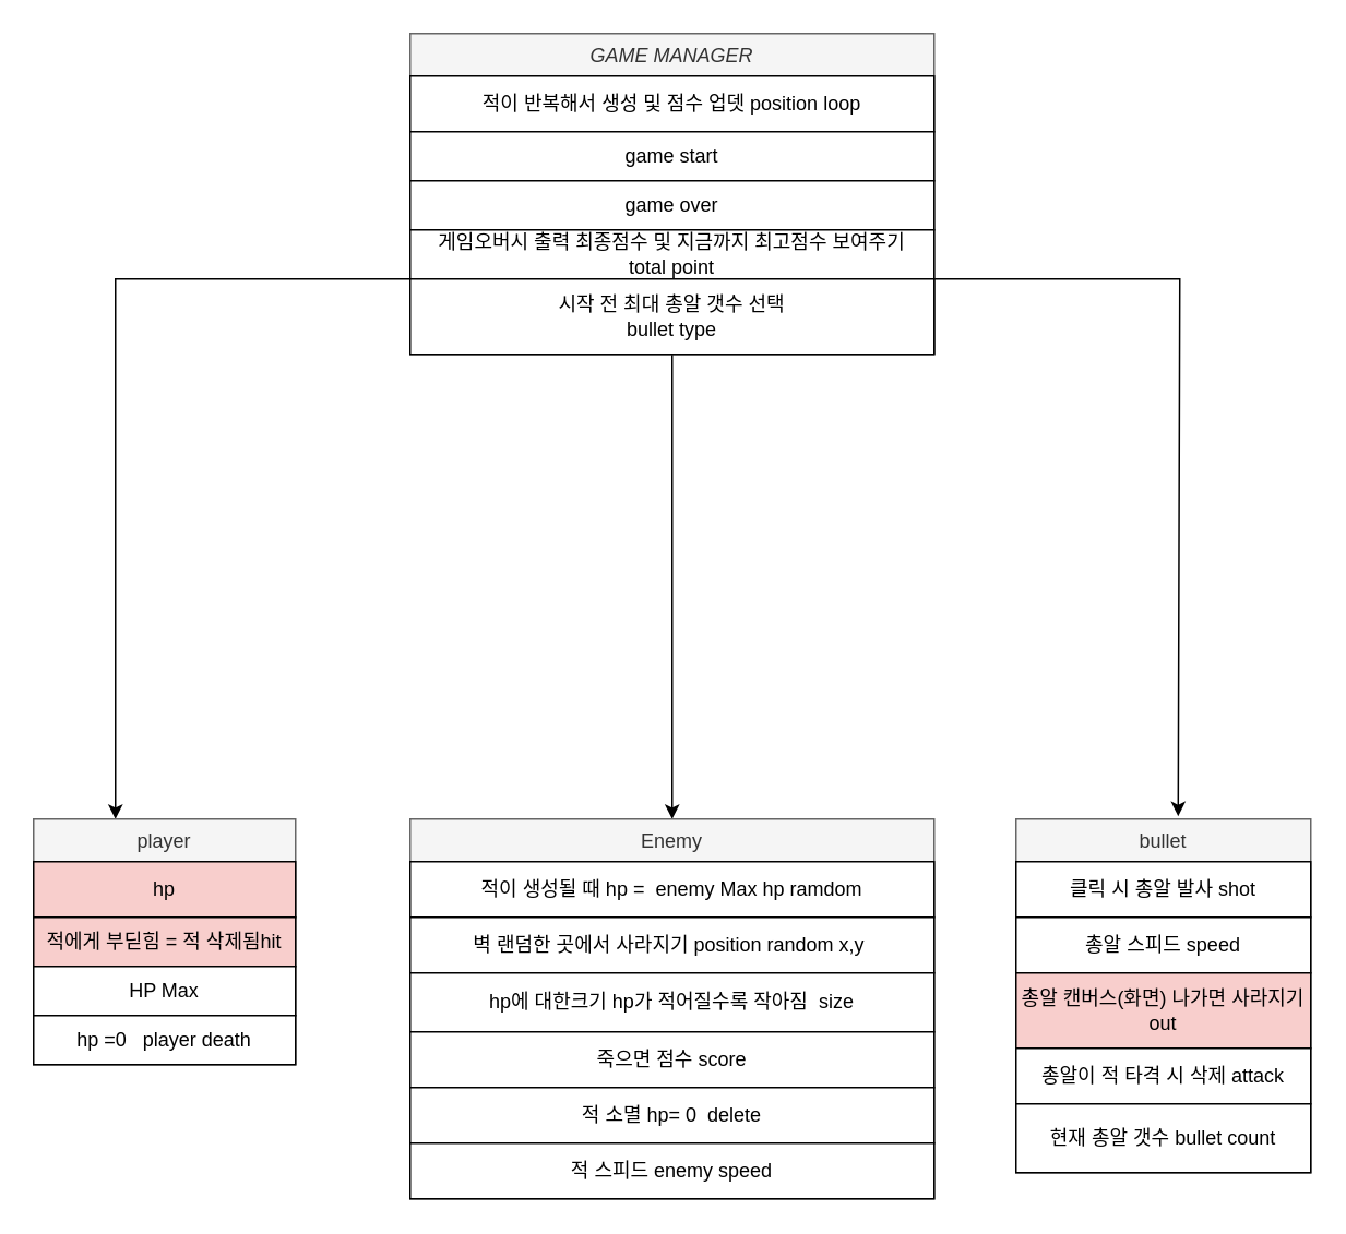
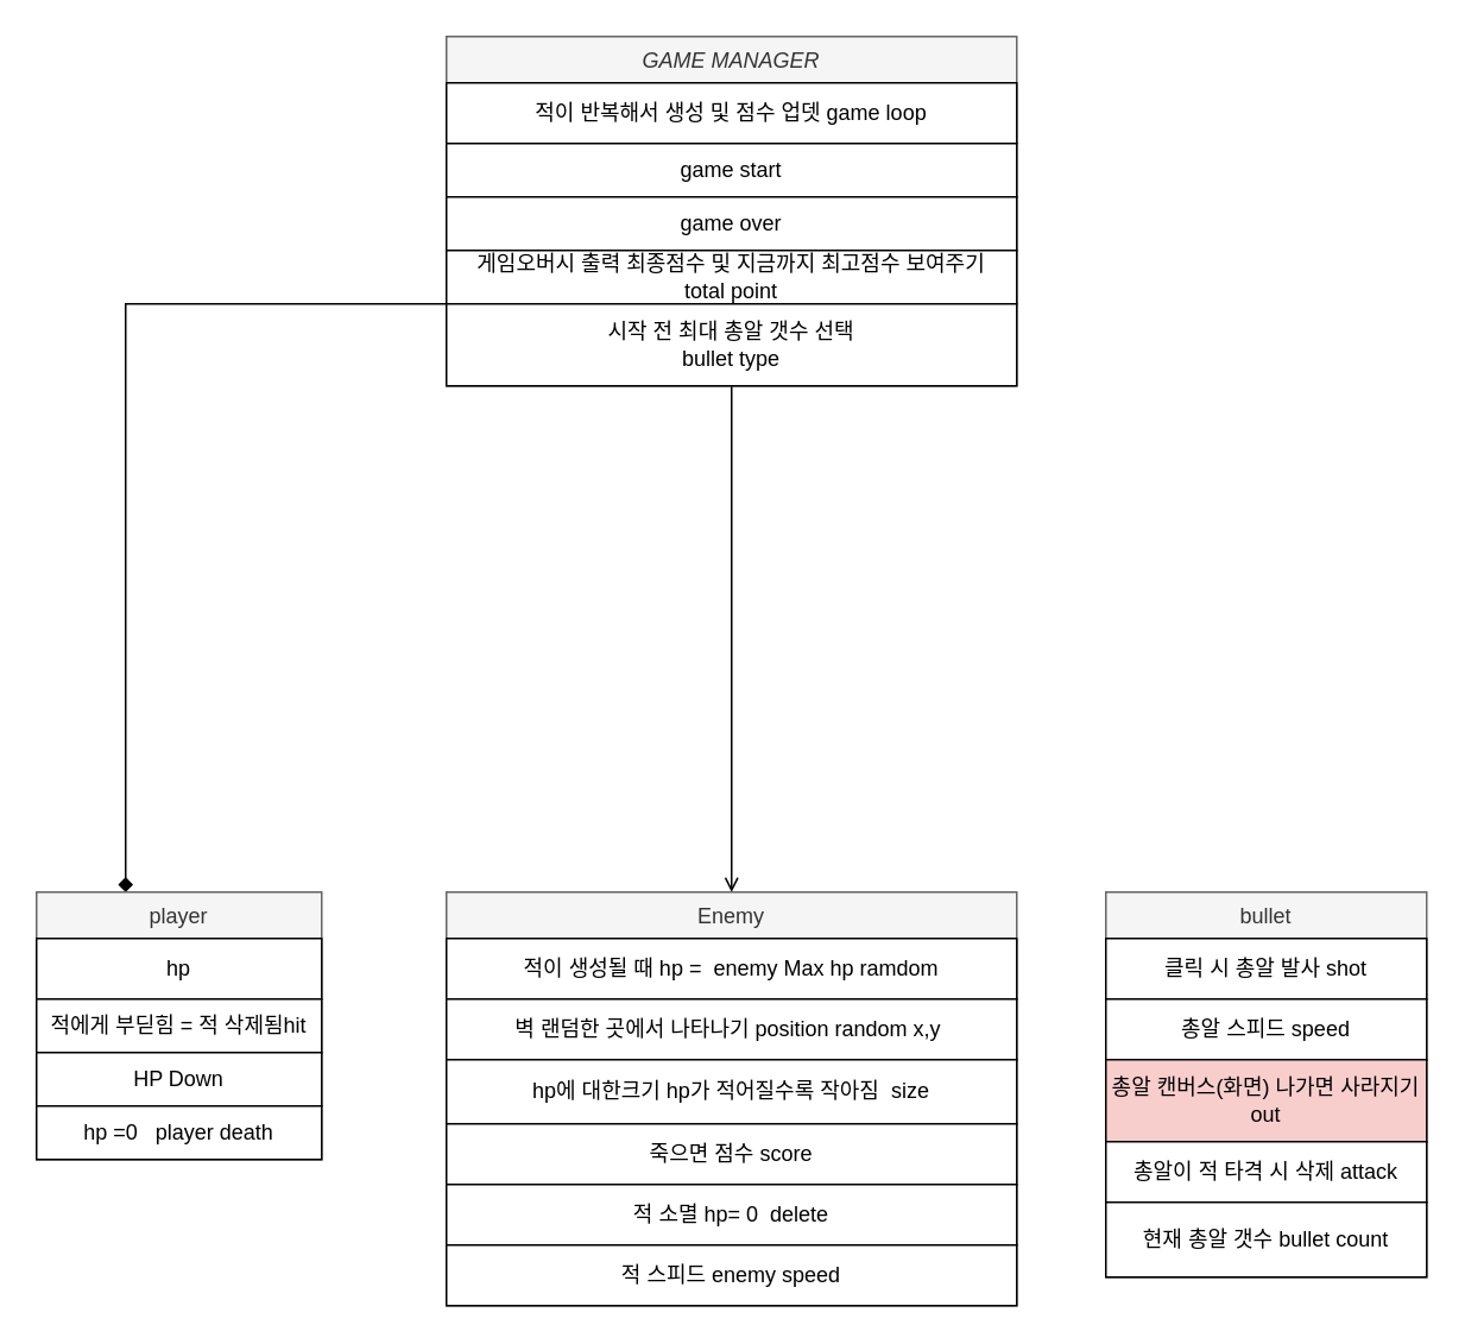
- <mxCell id="6" value="적이 반복해서 생성 및 점수 업뎃 position loop" style="rounded=0;whiteSpace=wrap;html=1;" parent="5" vertex="1"><mxGeometry y="26" width="320" height="34" as="geometry" /></mxCell>
+ <mxCell id="6" value="적이 반복해서 생성 및 점수 업뎃 game loop" style="rounded=0;whiteSpace=wrap;html=1;" parent="5" vertex="1"><mxGeometry y="26" width="320" height="34" as="geometry" /></mxCell>
- <mxCell id="4" style="edgeStyle=orthogonalEdgeStyle;rounded=0;orthogonalLoop=1;jettySize=auto;html=1;exitX=1;exitY=1;exitDx=0;exitDy=0;entryX=0.55;entryY=-0.008;entryDx=0;entryDy=0;entryPerimeter=0;" parent="1" source="5" target="23" edge="1"><mxGeometry relative="1" as="geometry"><mxPoint x="720" y="500" as="targetPoint" /><Array as="points"><mxPoint x="720" y="170" /></Array></mxGeometry></mxCell>
- <mxCell id="2" style="edgeStyle=orthogonalEdgeStyle;rounded=0;orthogonalLoop=1;jettySize=auto;html=1;exitX=0.25;exitY=1;exitDx=0;exitDy=0;" parent="1" source="5" target="11" edge="1"><mxGeometry relative="1" as="geometry"><mxPoint x="70" y="440" as="targetPoint" /><Array as="points"><mxPoint x="70" y="170" /></Array></mxGeometry></mxCell>
+ <mxCell id="2" style="edgeStyle=orthogonalEdgeStyle;rounded=0;orthogonalLoop=1;jettySize=auto;html=1;exitX=0.25;exitY=1;exitDx=0;exitDy=0;endArrow=diamond;" parent="1" source="5" target="11" edge="1"><mxGeometry relative="1" as="geometry"><mxPoint x="70" y="440" as="targetPoint" /><Array as="points"><mxPoint x="70" y="170" /></Array></mxGeometry></mxCell>
- <mxCell id="3" style="edgeStyle=orthogonalEdgeStyle;rounded=0;orthogonalLoop=1;jettySize=auto;html=1;exitX=0.5;exitY=1;exitDx=0;exitDy=0;" parent="1" source="5" target="16" edge="1"><mxGeometry relative="1" as="geometry"><Array as="points"><mxPoint x="410" y="170" /></Array></mxGeometry></mxCell>
+ <mxCell id="3" style="edgeStyle=orthogonalEdgeStyle;rounded=0;orthogonalLoop=1;jettySize=auto;html=1;exitX=0.5;exitY=1;exitDx=0;exitDy=0;endArrow=open;" parent="1" source="5" target="16" edge="1"><mxGeometry relative="1" as="geometry"><Array as="points"><mxPoint x="410" y="170" /></Array></mxGeometry></mxCell>
- <mxCell id="12" value="hp" style="rounded=0;whiteSpace=wrap;html=1;fillColor=#f8cecc;" parent="11" vertex="1"><mxGeometry y="26" width="160" height="34" as="geometry" /></mxCell>
+ <mxCell id="12" value="hp" style="rounded=0;whiteSpace=wrap;html=1;" parent="11" vertex="1"><mxGeometry y="26" width="160" height="34" as="geometry" /></mxCell>
- <mxCell id="13" value="적에게 부딛힘 = 적 삭제됨hit" style="rounded=0;whiteSpace=wrap;html=1;fillColor=#f8cecc;" parent="11" vertex="1"><mxGeometry y="60" width="160" height="30" as="geometry" /></mxCell>
+ <mxCell id="13" value="적에게 부딛힘 = 적 삭제됨hit" style="rounded=0;whiteSpace=wrap;html=1;" parent="11" vertex="1"><mxGeometry y="60" width="160" height="30" as="geometry" /></mxCell>
- <mxCell id="18" value="벽 랜덤한 곳에서 사라지기&amp;nbsp;position random x,y&amp;nbsp;" style="rounded=0;whiteSpace=wrap;html=1;" parent="16" vertex="1"><mxGeometry y="60" width="320" height="34" as="geometry" /></mxCell>
+ <mxCell id="18" value="벽 랜덤한 곳에서 나타나기&amp;nbsp;position random x,y&amp;nbsp;" style="rounded=0;whiteSpace=wrap;html=1;" parent="16" vertex="1"><mxGeometry y="60" width="320" height="34" as="geometry" /></mxCell>
- <mxCell id="14" value="HP Max" style="rounded=0;whiteSpace=wrap;html=1;" parent="11" vertex="1"><mxGeometry y="90" width="160" height="30" as="geometry" /></mxCell>
+ <mxCell id="14" value="HP Down" style="rounded=0;whiteSpace=wrap;html=1;" parent="11" vertex="1"><mxGeometry y="90" width="160" height="30" as="geometry" /></mxCell>
